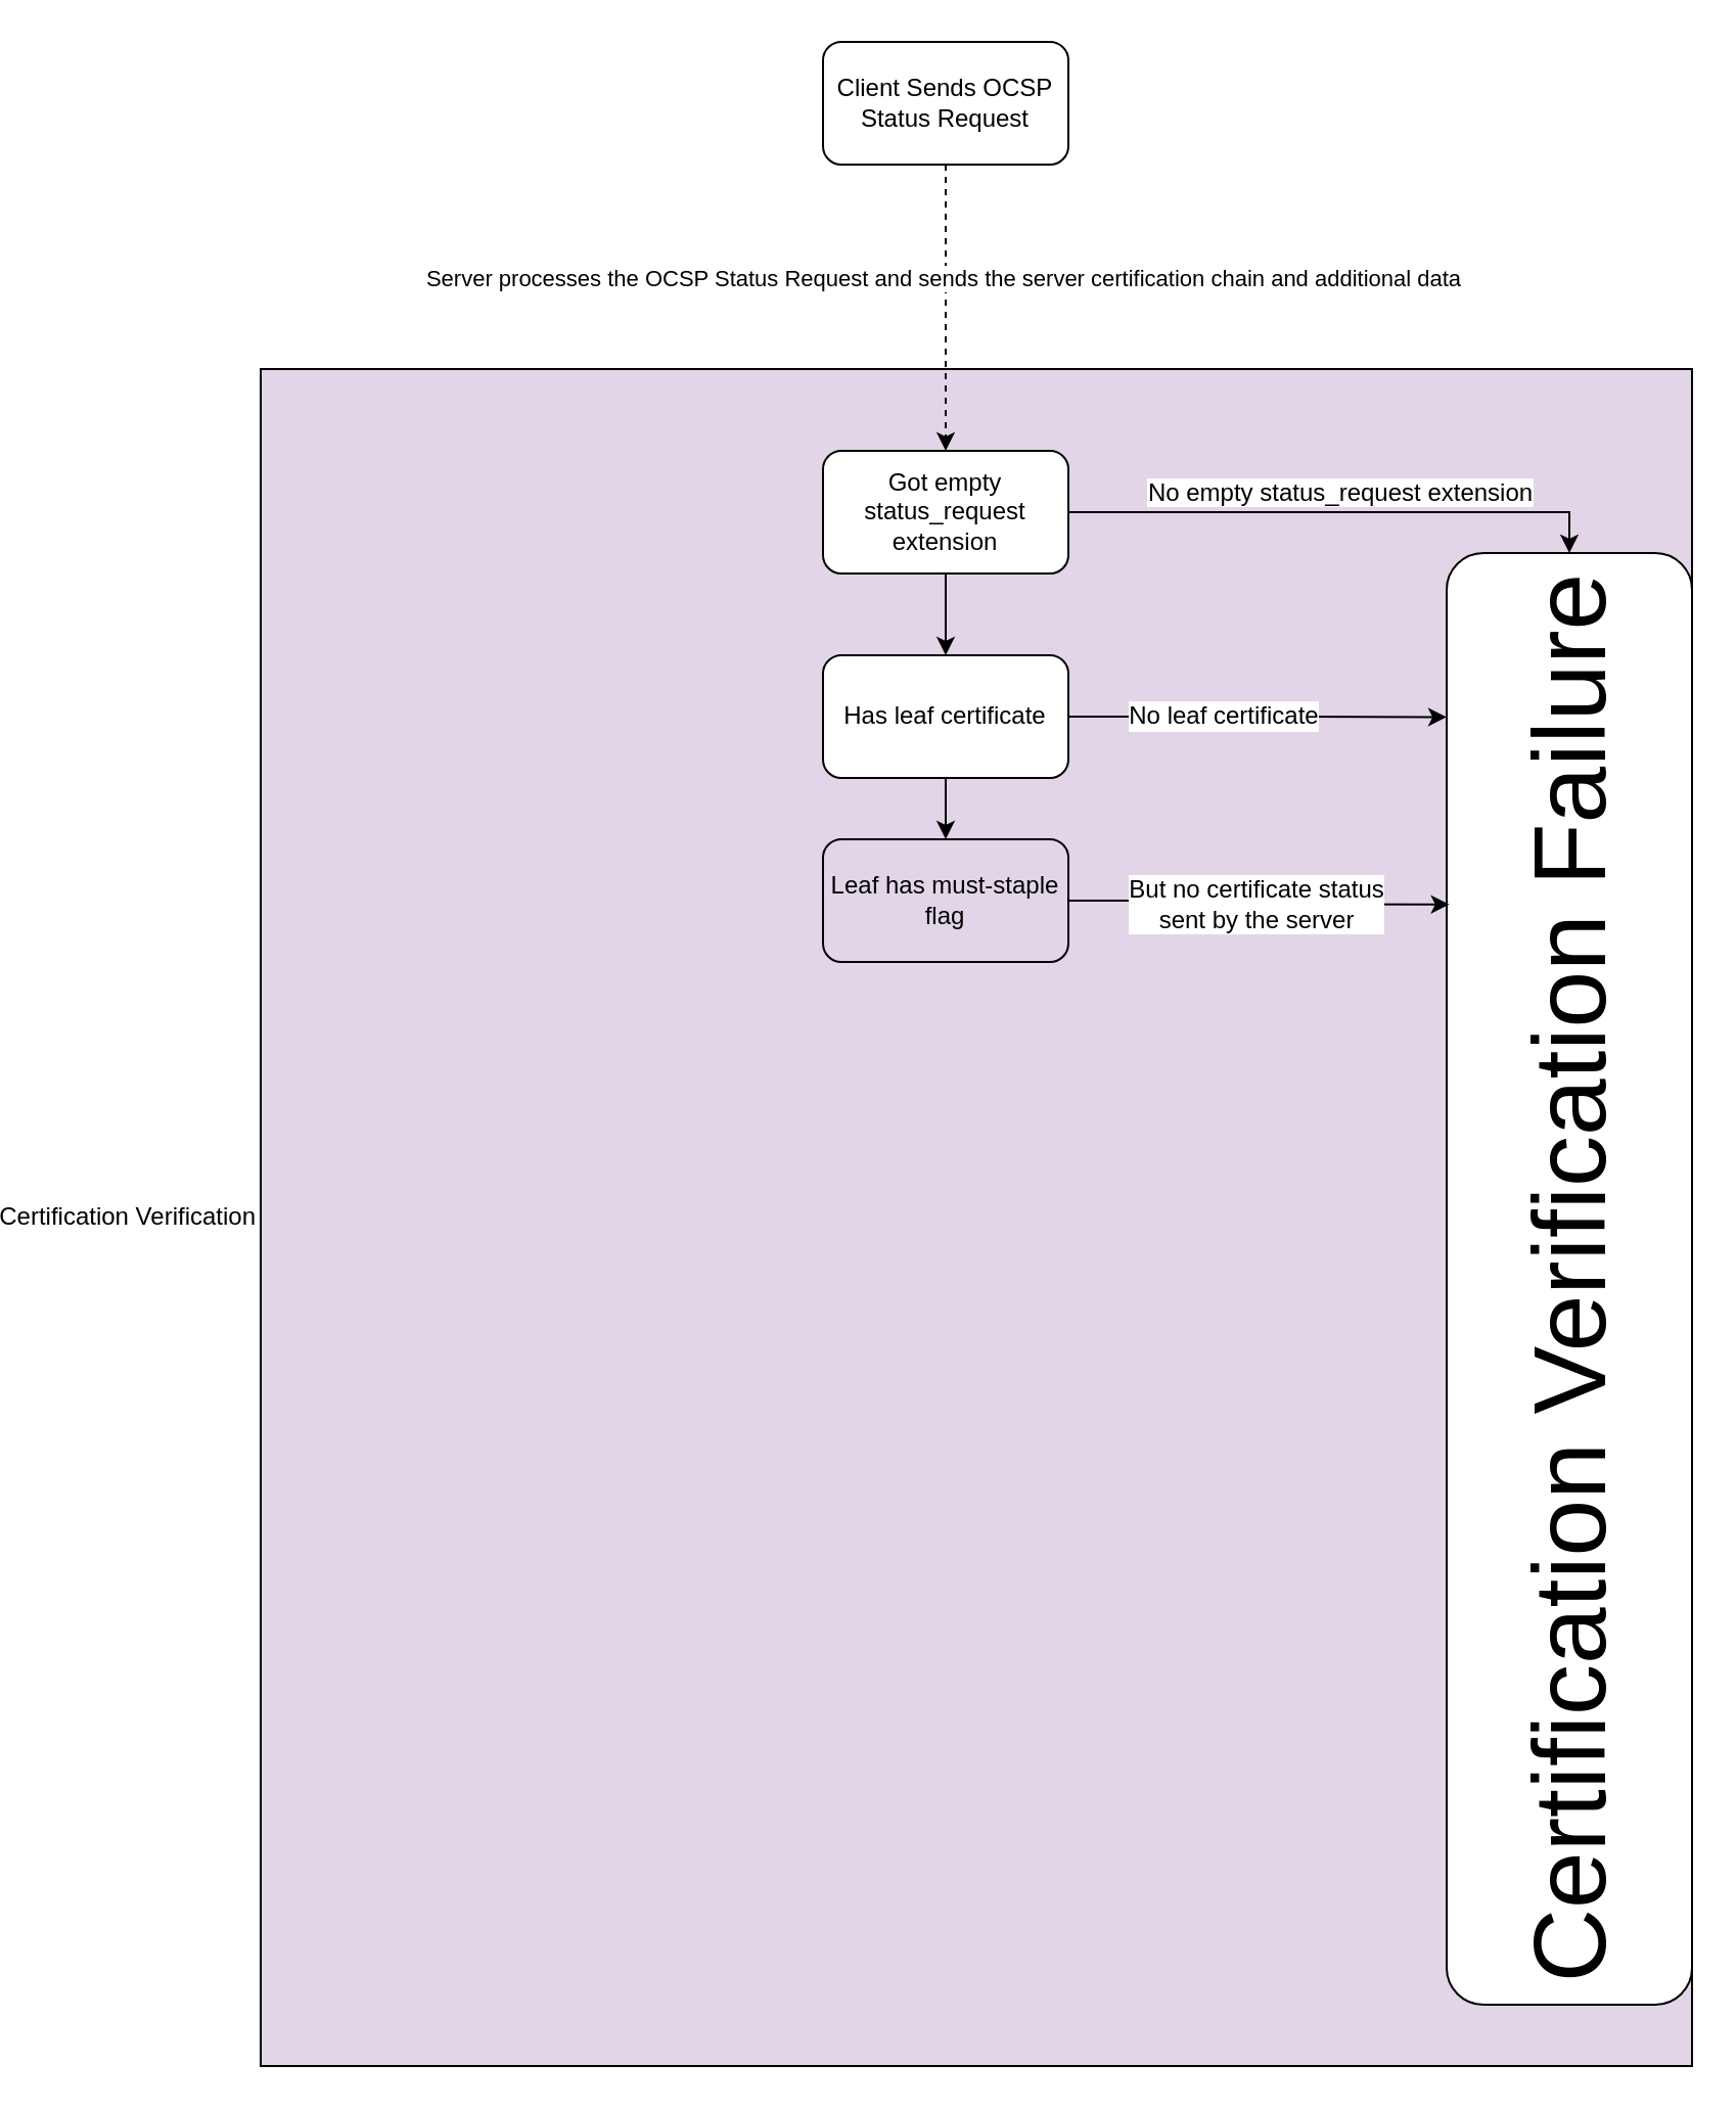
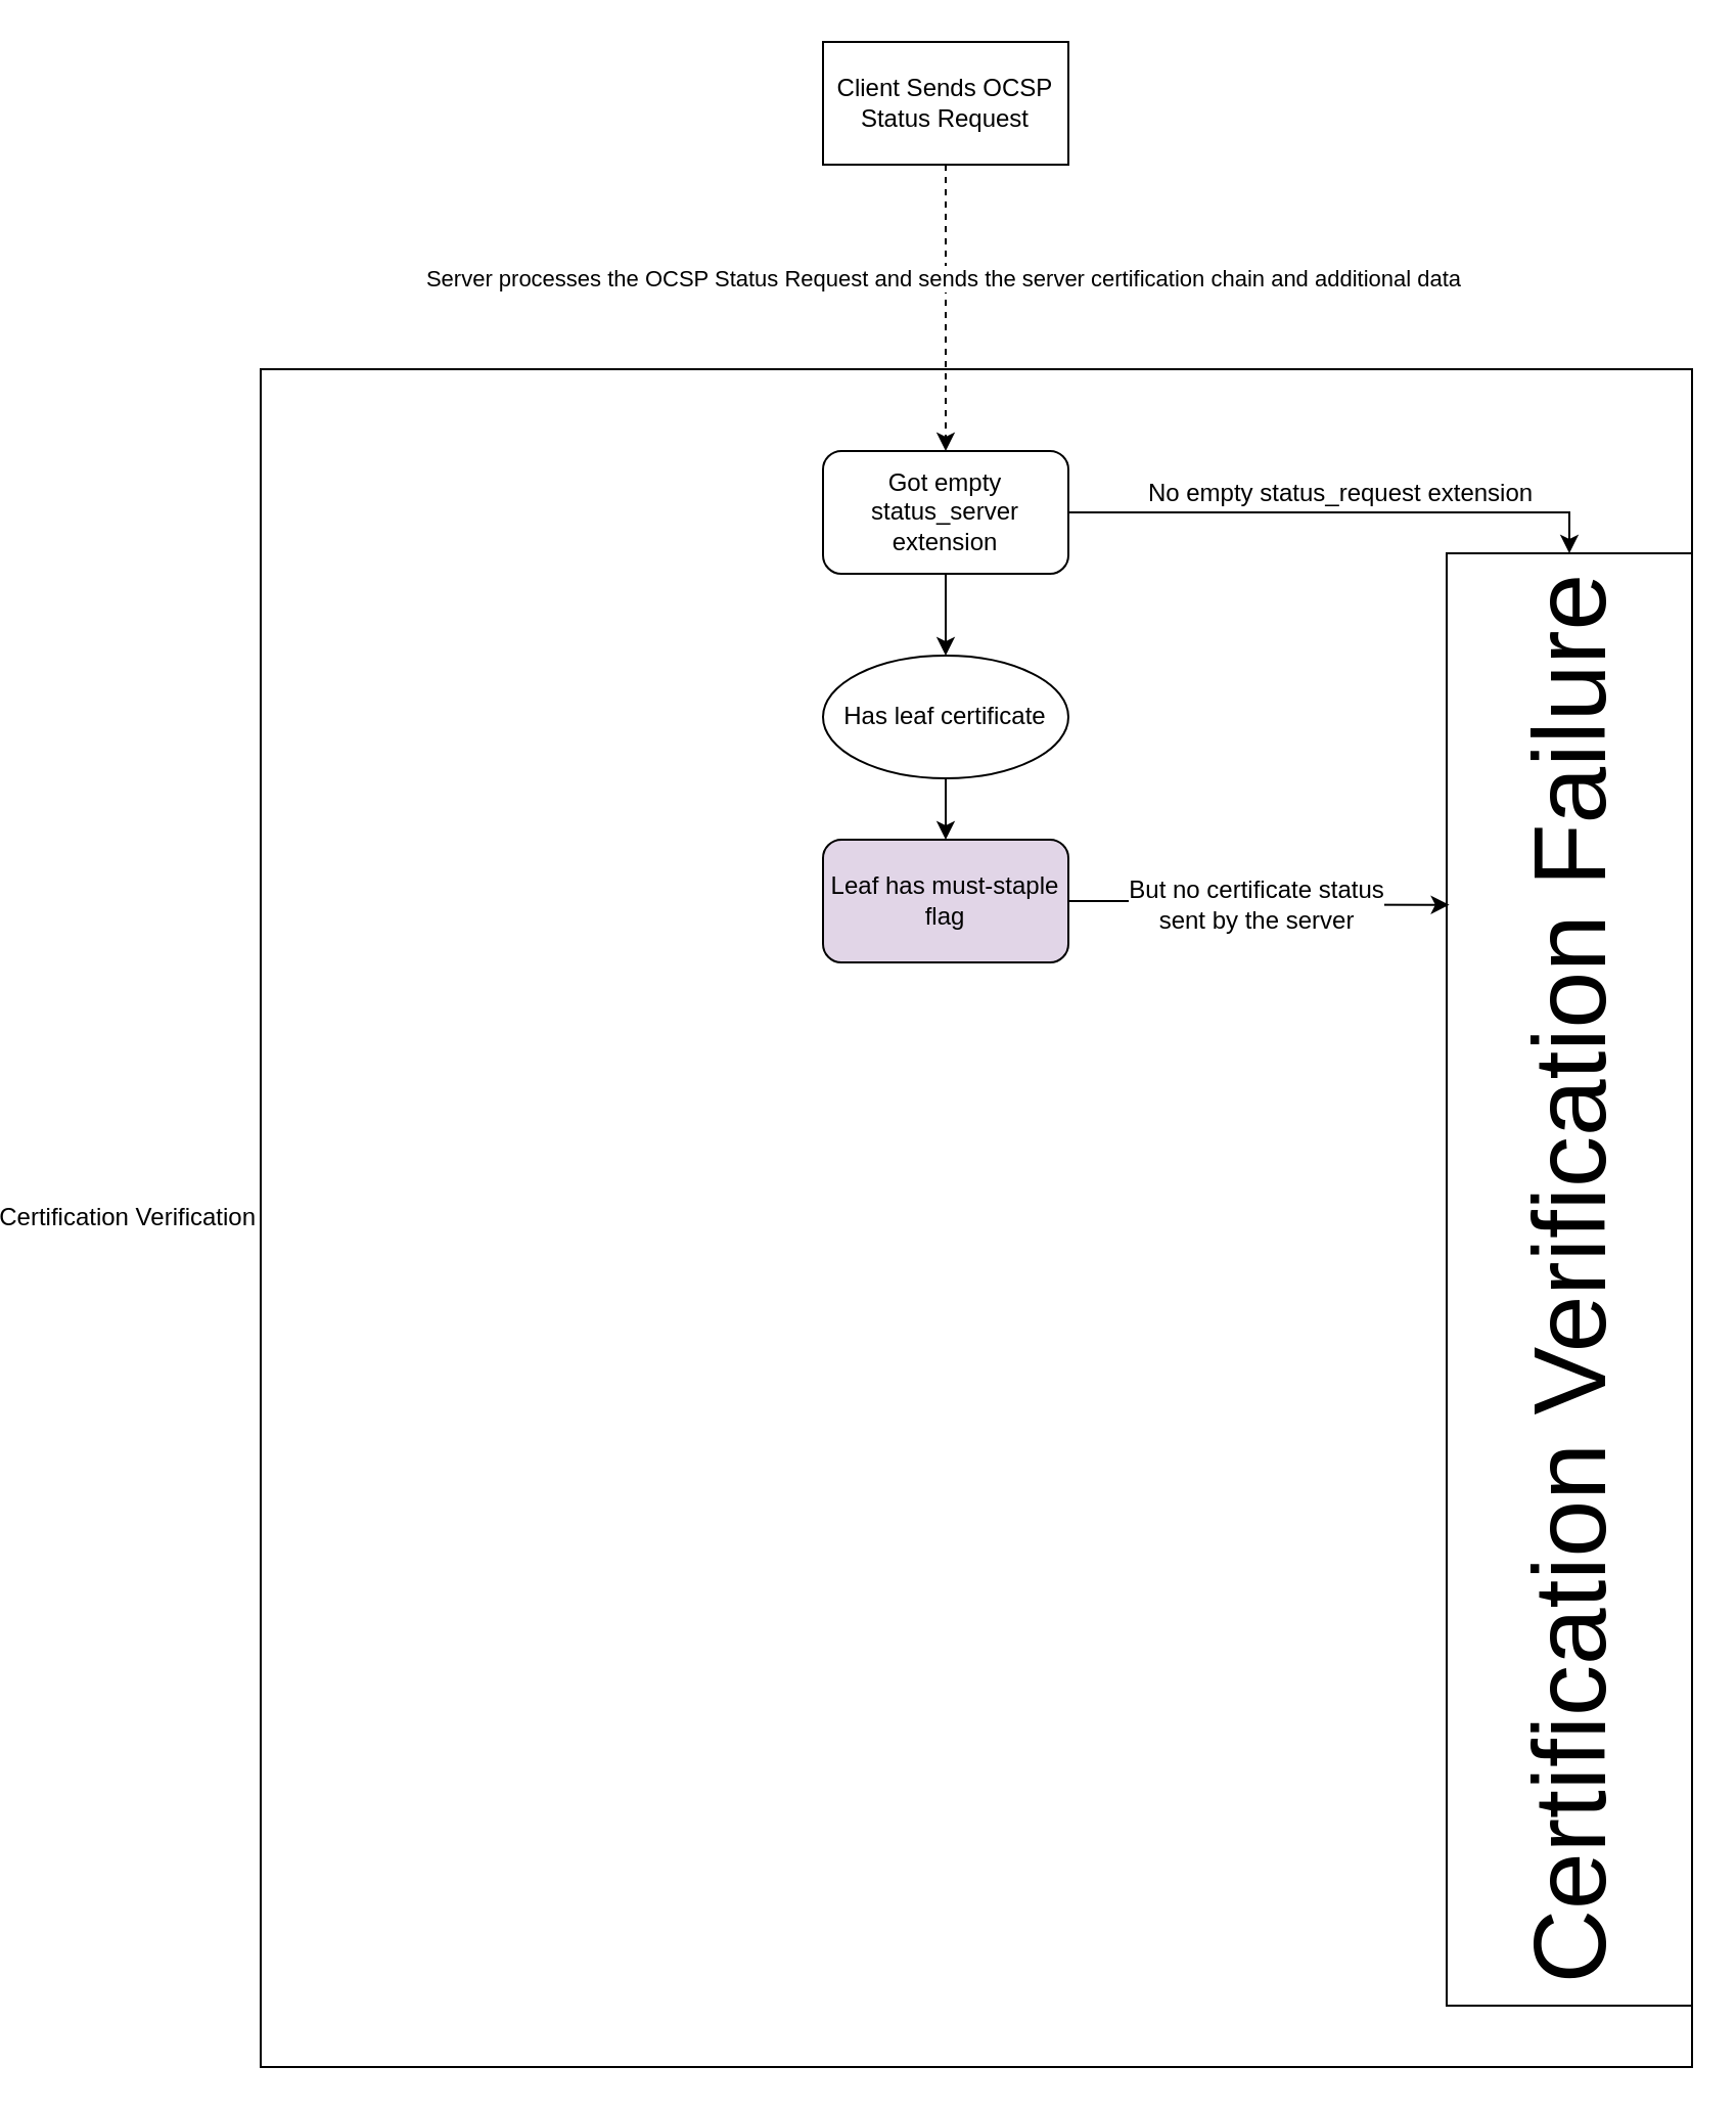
- <mxCell id="2" value="Client Sends OCSP Status Request" style="rounded=1;whiteSpace=wrap;html=1;" parent="1" vertex="1"><mxGeometry x="295" y="20" width="120" height="60" as="geometry" /></mxCell>
+ <mxCell id="2" value="Client Sends OCSP Status Request" style="whiteSpace=wrap;html=1;rounded=0;" parent="1" vertex="1"><mxGeometry x="295" y="20" width="120" height="60" as="geometry" /></mxCell>
- <mxCell id="6" value="Got empty status_request extension" style="rounded=1;whiteSpace=wrap;html=1;" parent="1" vertex="1"><mxGeometry x="295" y="220" width="120" height="60" as="geometry" /></mxCell>
+ <mxCell id="6" value="Got empty status_server extension" style="rounded=1;whiteSpace=wrap;html=1;" parent="1" vertex="1"><mxGeometry x="295" y="220" width="120" height="60" as="geometry" /></mxCell>
- <mxCell id="12" value="Has leaf certificate" style="rounded=1;whiteSpace=wrap;html=1;fontSize=12;align=center;" vertex="1" parent="1"><mxGeometry x="295" y="320" width="120" height="60" as="geometry" /></mxCell>
+ <mxCell id="12" value="Has leaf certificate" style="ellipse;whiteSpace=wrap;html=1;fontSize=12;align=center;" vertex="1" parent="1"><mxGeometry x="295" y="320" width="120" height="60" as="geometry" /></mxCell>
- <mxCell id="10" value="No leaf certificate" style="edgeStyle=orthogonalEdgeStyle;rounded=0;orthogonalLoop=1;jettySize=auto;html=1;entryX=0;entryY=0.113;entryDx=0;entryDy=0;fontSize=12;entryPerimeter=0;" edge="1" parent="1" source="12" target="9"><mxGeometry x="0.001" y="-18" relative="1" as="geometry"><mxPoint x="-17" y="-18" as="offset" /></mxGeometry></mxCell>
- <mxCell id="3" value="Certification Verification" style="rounded=0;whiteSpace=wrap;html=1;align=right;spacingBottom=0;labelPosition=left;verticalLabelPosition=middle;verticalAlign=middle;horizontal=1;fillColor=#e1d5e7;" parent="1" vertex="1"><mxGeometry x="20" y="180" width="700" height="830" as="geometry" /></mxCell>
+ <mxCell id="3" value="Certification Verification" style="rounded=0;whiteSpace=wrap;html=1;align=right;spacingBottom=0;labelPosition=left;verticalLabelPosition=middle;verticalAlign=middle;horizontal=1;" parent="1" vertex="1"><mxGeometry x="20" y="180" width="700" height="830" as="geometry" /></mxCell>
- <mxCell id="9" value="Certification Verification Failure" style="rounded=1;whiteSpace=wrap;html=1;align=center;fontSize=50;horizontal=0;" vertex="1" parent="1"><mxGeometry x="600" y="270" width="120" height="710" as="geometry" /></mxCell>
+ <mxCell id="9" value="Certification Verification Failure" style="whiteSpace=wrap;html=1;align=center;fontSize=50;horizontal=0;rounded=0;" vertex="1" parent="1"><mxGeometry x="600" y="270" width="120" height="710" as="geometry" /></mxCell>
